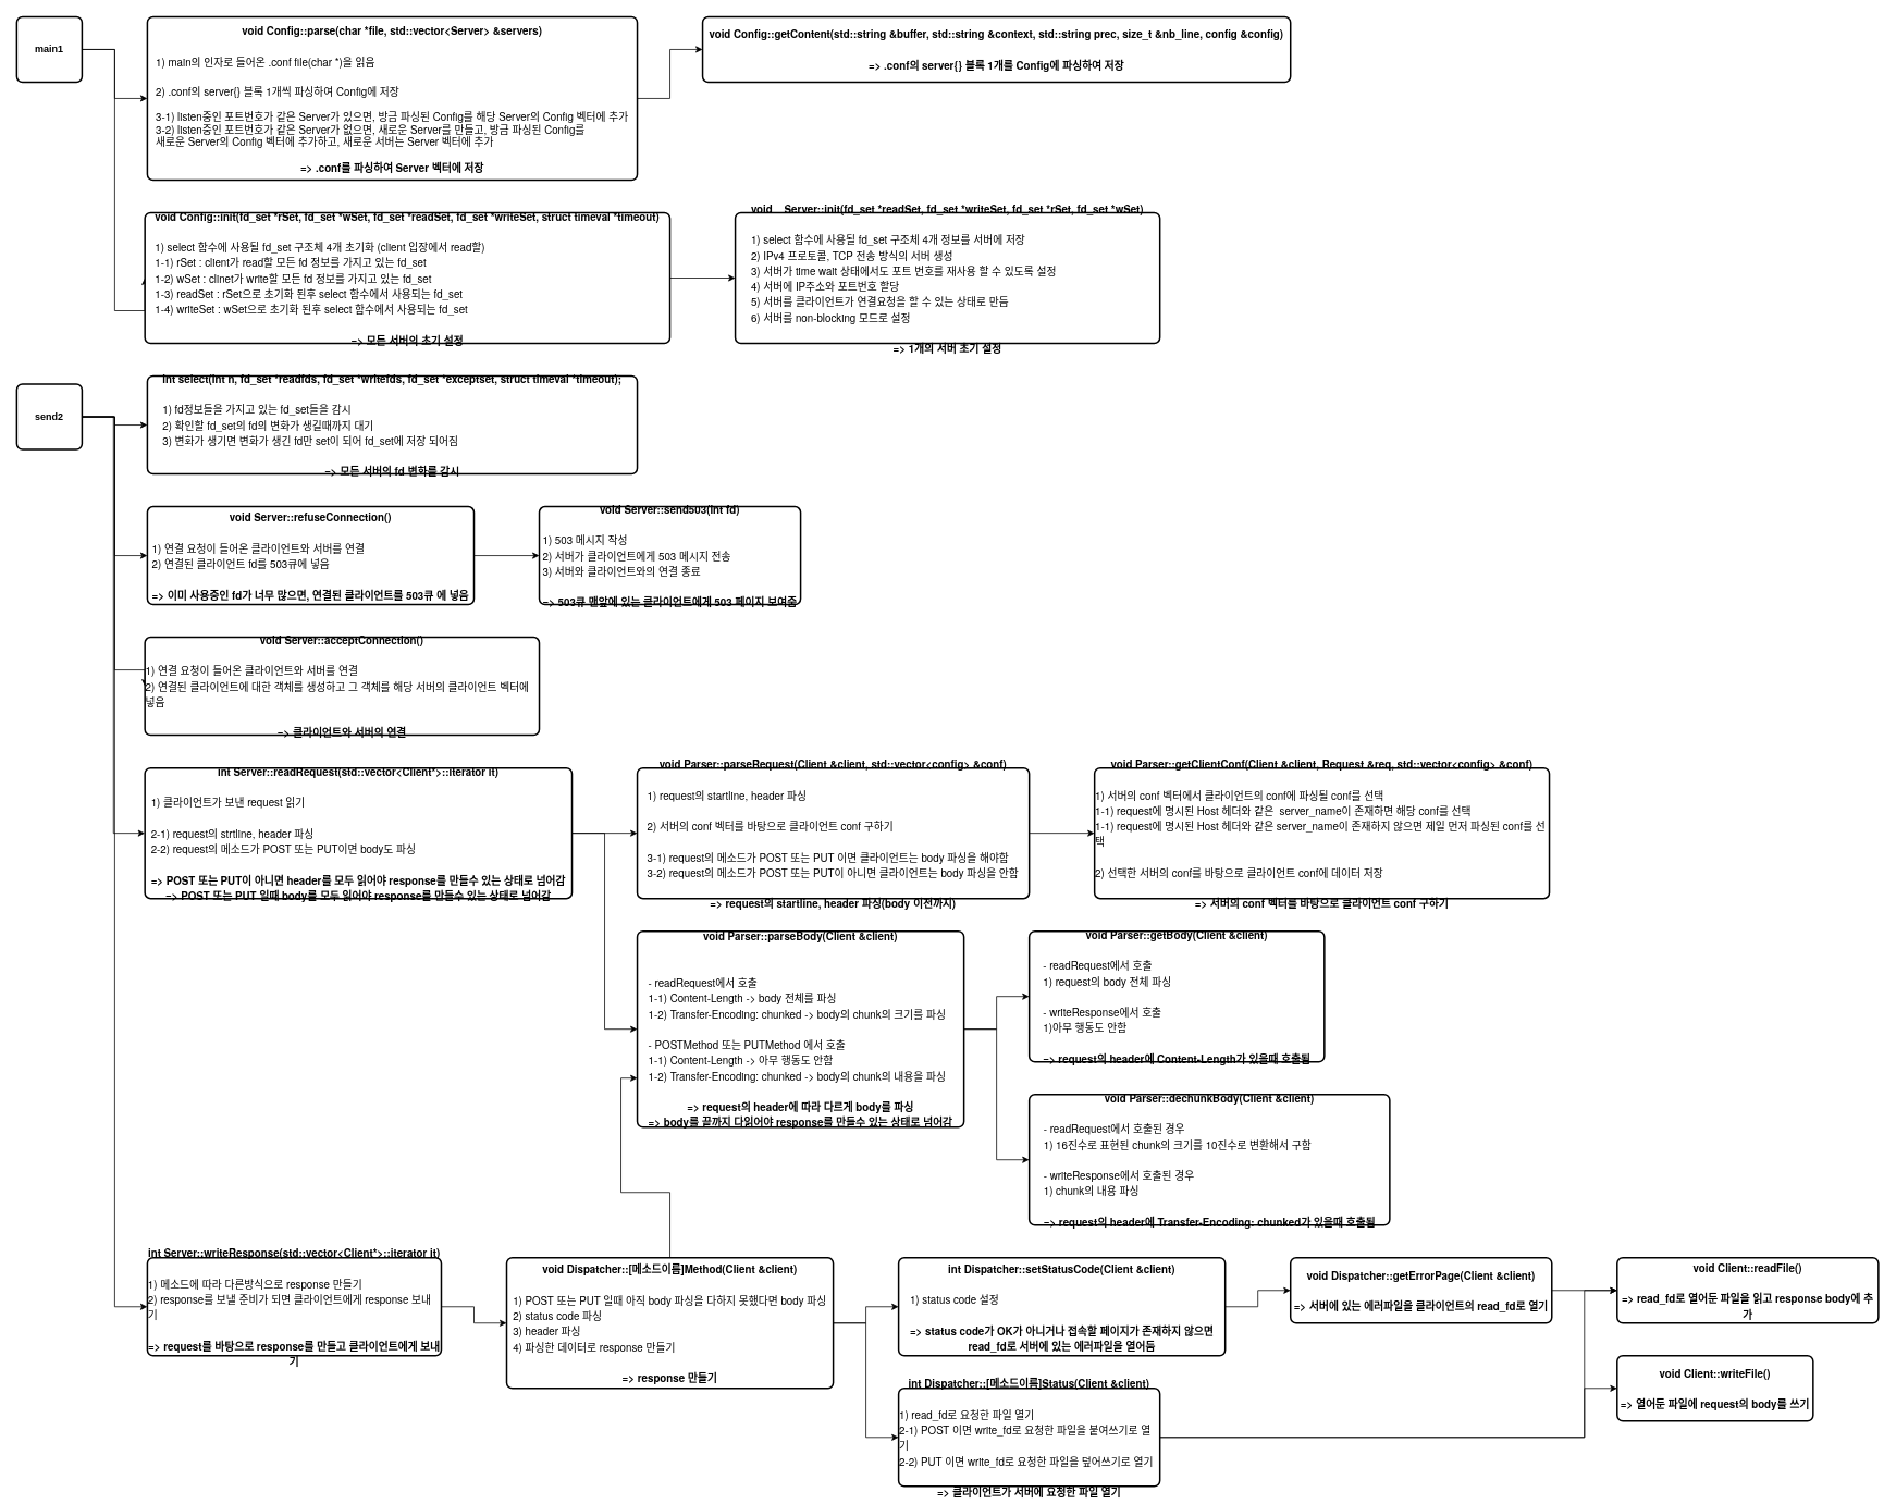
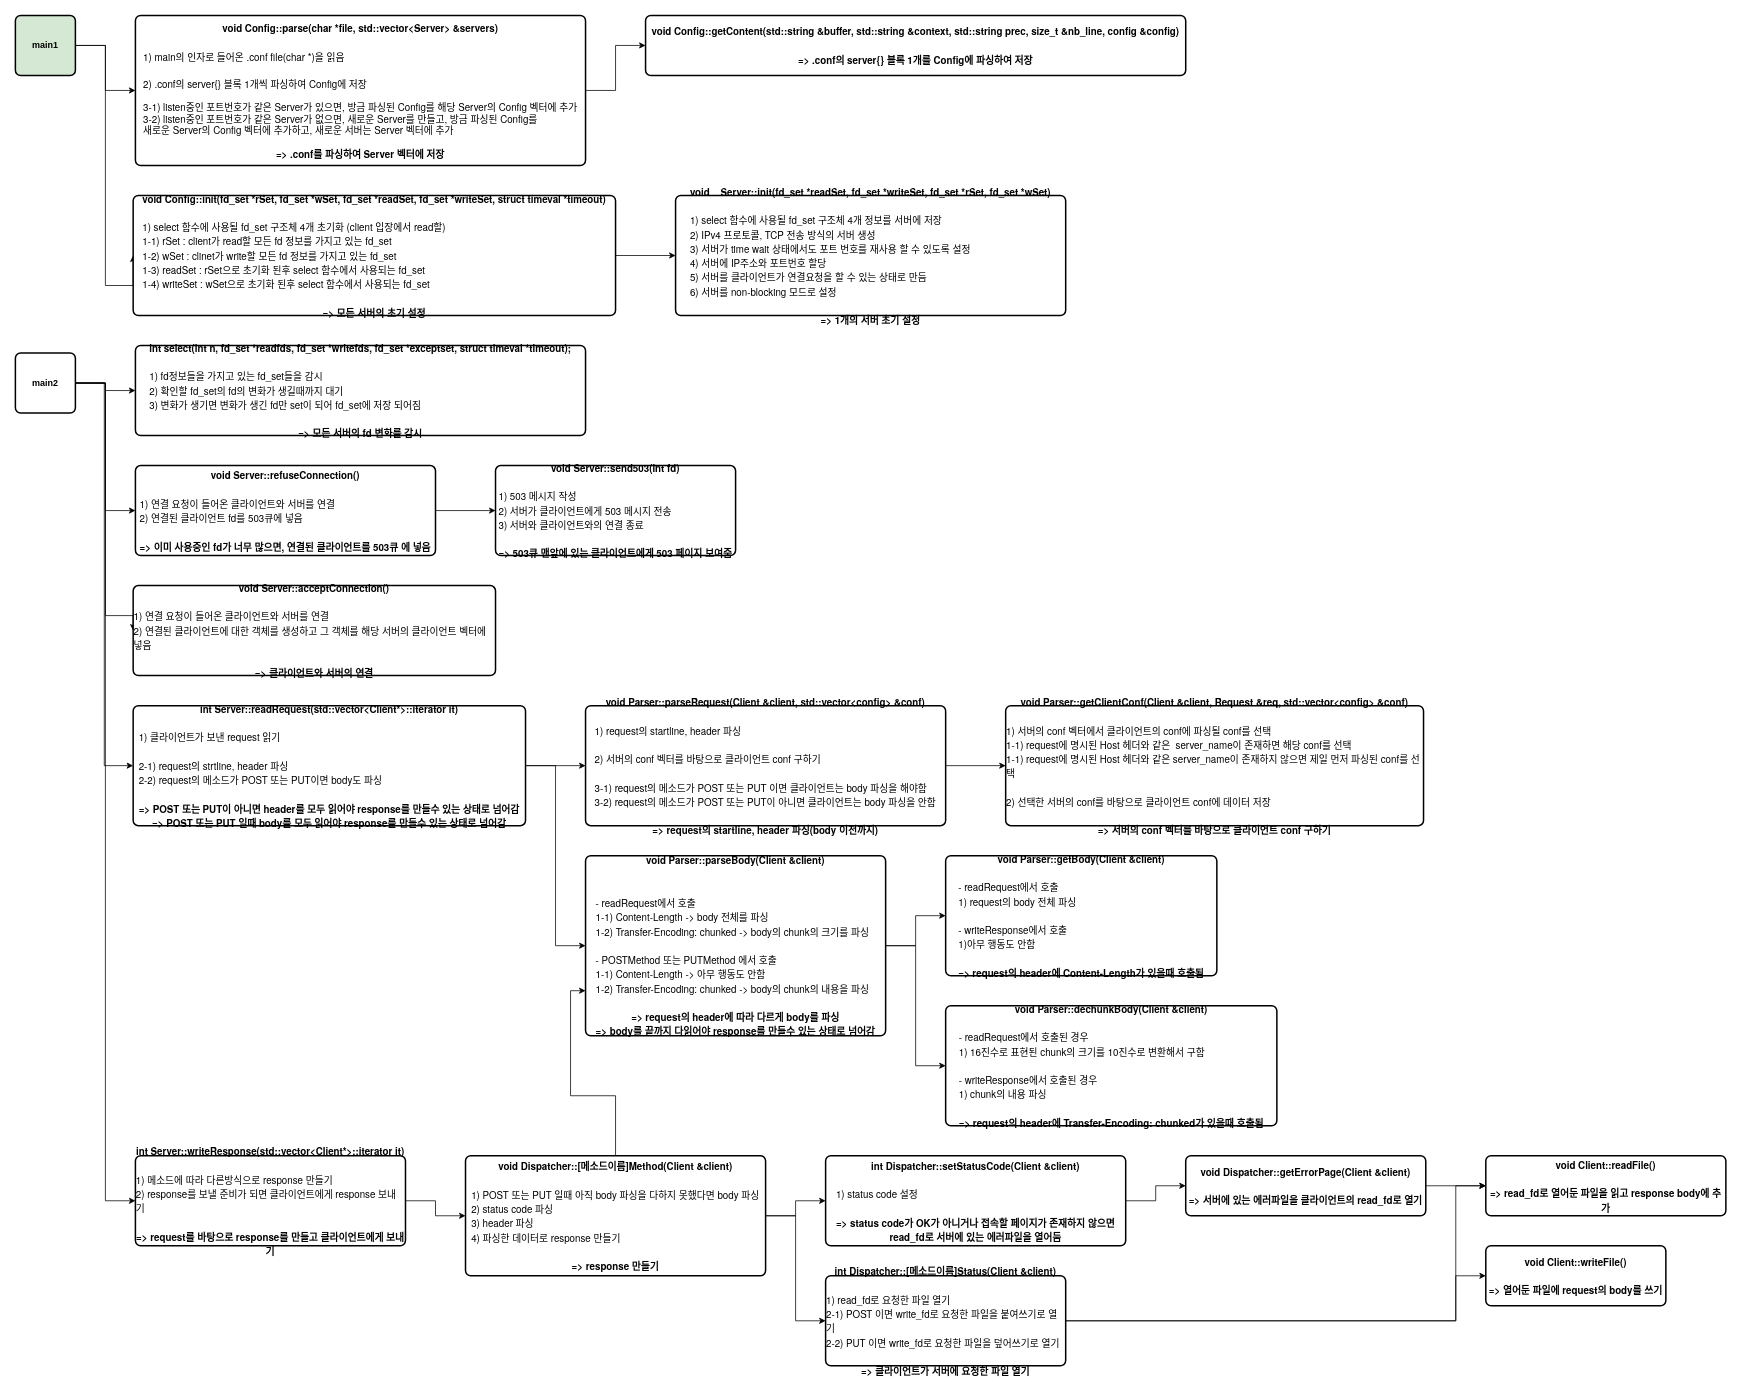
- <mxCell id="4" value="&lt;b&gt;main1&lt;/b&gt;" style="rounded=1;whiteSpace=wrap;html=1;absoluteArcSize=1;arcSize=14;strokeWidth=2;" vertex="1" parent="1"><mxGeometry x="20" y="20" width="80" height="80" as="geometry" /></mxCell>
+ <mxCell id="4" value="&lt;b&gt;main1&lt;/b&gt;" style="rounded=1;whiteSpace=wrap;html=1;absoluteArcSize=1;arcSize=14;strokeWidth=2;fillColor=#d5e8d4;" vertex="1" parent="1"><mxGeometry x="20" y="20" width="80" height="80" as="geometry" /></mxCell>
- <mxCell id="18" value="&lt;b&gt;send2&lt;/b&gt;" style="rounded=1;whiteSpace=wrap;html=1;absoluteArcSize=1;arcSize=14;strokeWidth=2;" vertex="1" parent="1"><mxGeometry x="20" y="470" width="80" height="80" as="geometry" /></mxCell>
+ <mxCell id="18" value="&lt;b&gt;main2&lt;/b&gt;" style="rounded=1;whiteSpace=wrap;html=1;absoluteArcSize=1;arcSize=14;strokeWidth=2;" vertex="1" parent="1"><mxGeometry x="20" y="470" width="80" height="80" as="geometry" /></mxCell>
